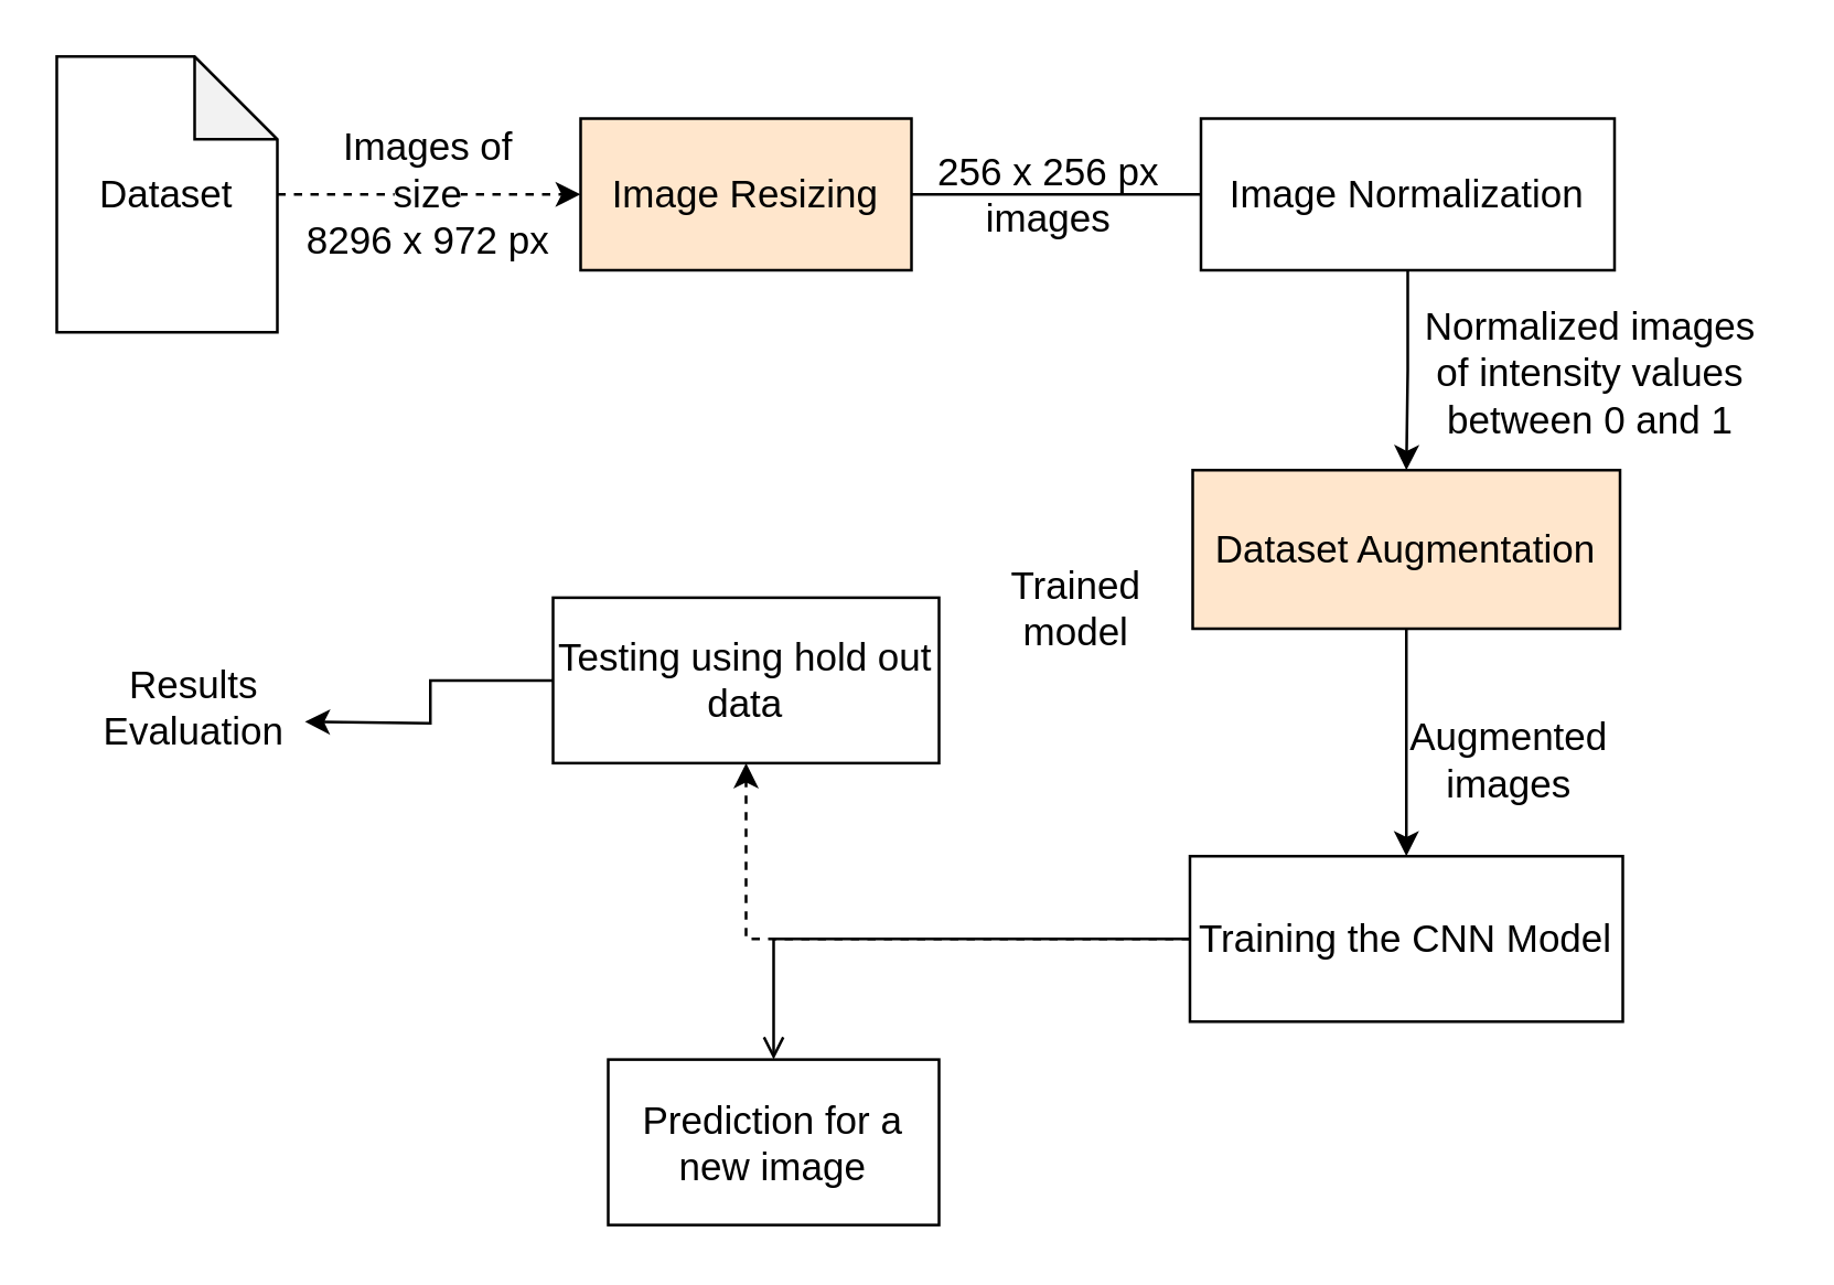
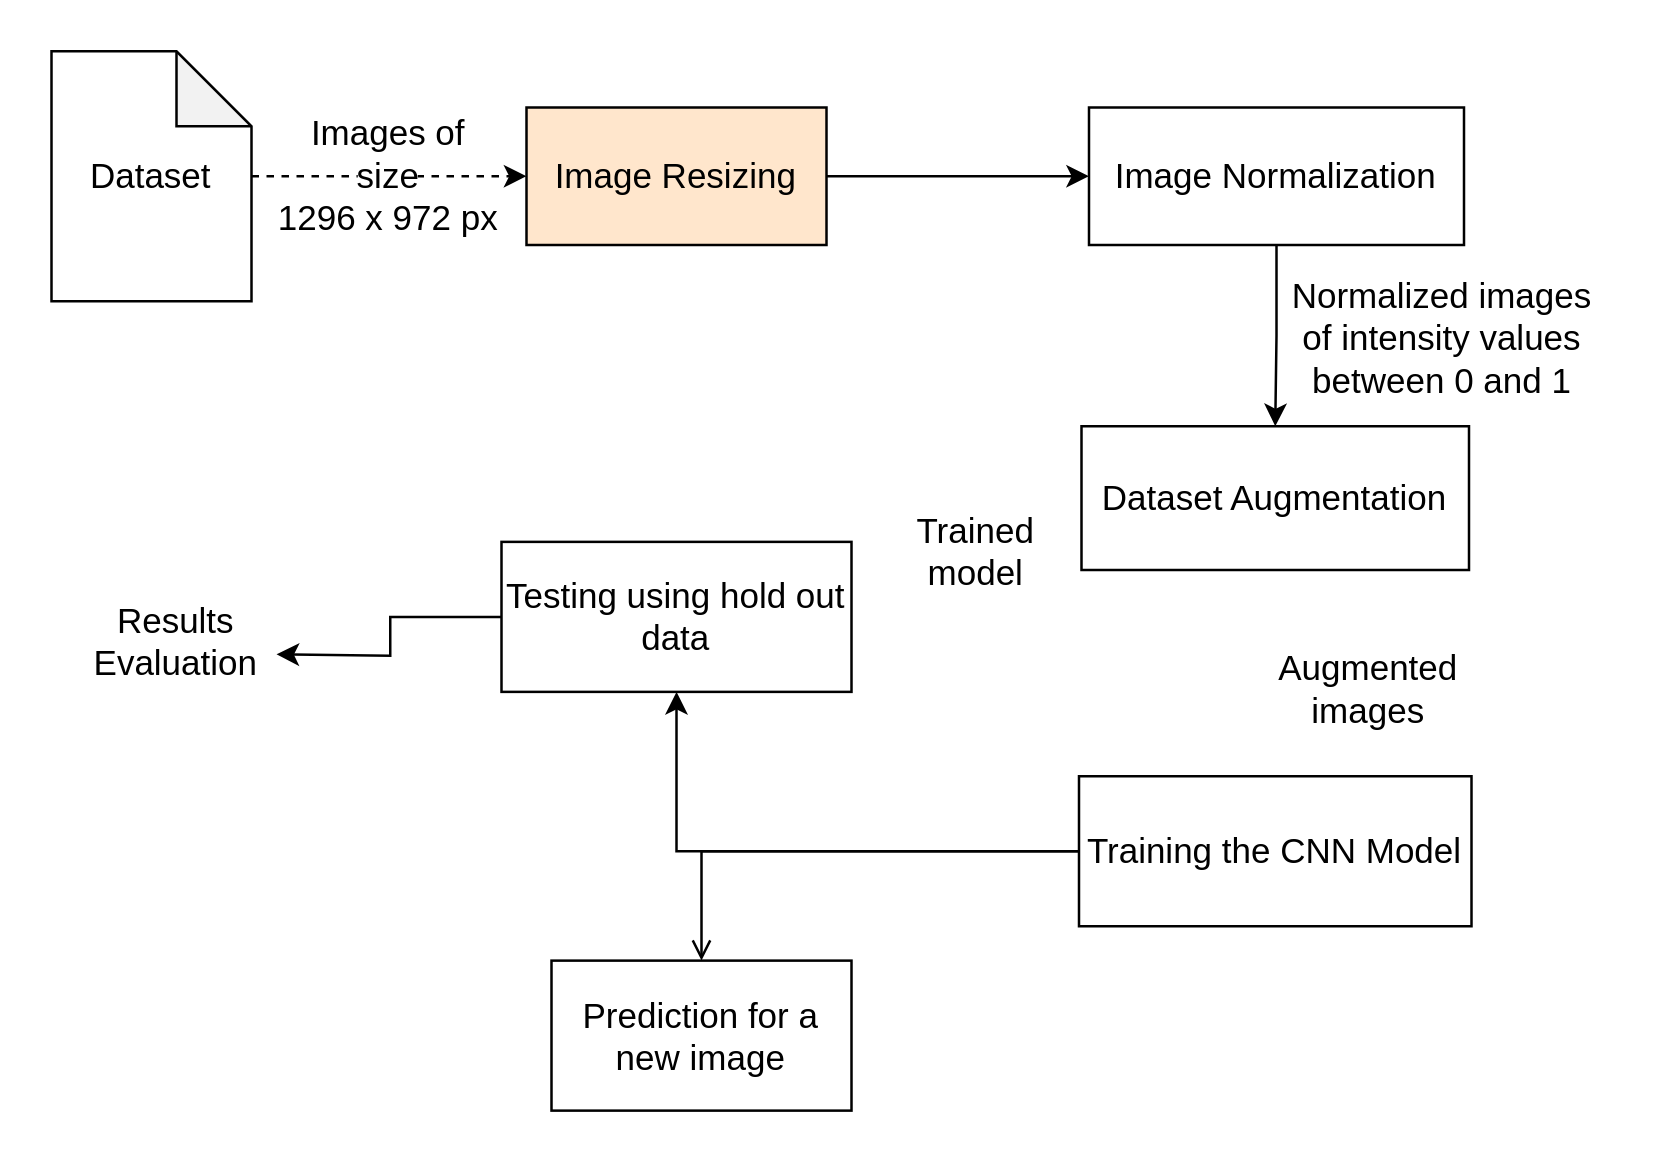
- <mxCell id="15" value="&lt;span style=&quot;background-color: rgb(255 , 255 , 255)&quot;&gt;Images of&lt;/span&gt;&lt;br&gt;&lt;span style=&quot;background-color: rgb(255 , 255 , 255)&quot;&gt;size&lt;/span&gt;&lt;br&gt;&lt;span style=&quot;background-color: rgb(255 , 255 , 255)&quot;&gt;8296 x 972 px&lt;/span&gt;" style="text;html=1;strokeColor=none;fillColor=none;align=center;verticalAlign=middle;whiteSpace=wrap;rounded=0;fontSize=14;" vertex="1" parent="1"><mxGeometry x="110" y="55" width="90" height="30" as="geometry" /></mxCell>
+ <mxCell id="15" value="&lt;span style=&quot;background-color: rgb(255 , 255 , 255)&quot;&gt;Images of&lt;/span&gt;&lt;br&gt;&lt;span style=&quot;background-color: rgb(255 , 255 , 255)&quot;&gt;size&lt;/span&gt;&lt;br&gt;&lt;span style=&quot;background-color: rgb(255 , 255 , 255)&quot;&gt;1296 x 972 px&lt;/span&gt;" style="text;html=1;strokeColor=none;fillColor=none;align=center;verticalAlign=middle;whiteSpace=wrap;rounded=0;fontSize=14;" vertex="1" parent="1"><mxGeometry x="110" y="55" width="90" height="30" as="geometry" /></mxCell>
- <mxCell id="16" value="256 x 256 px images" style="text;html=1;strokeColor=none;fillColor=none;align=center;verticalAlign=middle;whiteSpace=wrap;rounded=0;fontSize=14;" vertex="1" parent="1"><mxGeometry x="335" y="55" width="90" height="30" as="geometry" /></mxCell>
- <mxCell id="4" style="edgeStyle=orthogonalEdgeStyle;rounded=0;orthogonalLoop=1;jettySize=auto;html=1;entryX=0;entryY=0.5;entryDx=0;entryDy=0;fontSize=14;startArrow=none;startFill=0;endArrow=none;endFill=1;" edge="1" parent="1" source="5" target="14"><mxGeometry relative="1" as="geometry" /></mxCell>
+ <mxCell id="4" style="edgeStyle=orthogonalEdgeStyle;rounded=0;orthogonalLoop=1;jettySize=auto;html=1;entryX=0;entryY=0.5;entryDx=0;entryDy=0;fontSize=14;startArrow=none;startFill=0;endArrow=classic;endFill=1;" edge="1" parent="1" source="5" target="14"><mxGeometry relative="1" as="geometry" /></mxCell>
- <mxCell id="7" value="Dataset Augmentation" style="rounded=0;whiteSpace=wrap;html=1;fontSize=14;fillColor=#ffe6cc;" vertex="1" parent="1"><mxGeometry x="432" y="170" width="155" height="57.5" as="geometry" /></mxCell>
+ <mxCell id="7" value="Dataset Augmentation" style="rounded=0;whiteSpace=wrap;html=1;fontSize=14;" vertex="1" parent="1"><mxGeometry x="432" y="170" width="155" height="57.5" as="geometry" /></mxCell>
- <mxCell id="6" style="edgeStyle=orthogonalEdgeStyle;rounded=0;orthogonalLoop=1;jettySize=auto;html=1;entryX=0.5;entryY=0;entryDx=0;entryDy=0;fontSize=14;startArrow=none;startFill=0;endArrow=classic;endFill=1;" edge="1" parent="1" source="7" target="10"><mxGeometry relative="1" as="geometry" /></mxCell>
- <mxCell id="8" style="edgeStyle=orthogonalEdgeStyle;rounded=0;orthogonalLoop=1;jettySize=auto;html=1;fontSize=14;startArrow=none;startFill=0;endArrow=classic;endFill=1;dashed=1;" edge="1" parent="1" source="10" target="12"><mxGeometry relative="1" as="geometry" /></mxCell>
+ <mxCell id="8" style="edgeStyle=orthogonalEdgeStyle;rounded=0;orthogonalLoop=1;jettySize=auto;html=1;fontSize=14;startArrow=none;startFill=0;endArrow=classic;endFill=1;" edge="1" parent="1" source="10" target="12"><mxGeometry relative="1" as="geometry" /></mxCell>
